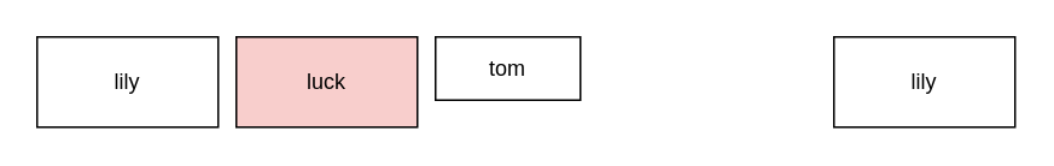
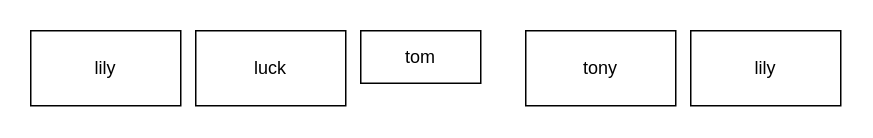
- <mxCell id="3" value="luck" style="rounded=0;whiteSpace=wrap;html=1;fillColor=#f8cecc;" vertex="1" parent="1"><mxGeometry x="130" y="20" width="100" height="50" as="geometry" /></mxCell>
+ <mxCell id="3" value="luck" style="rounded=0;whiteSpace=wrap;html=1;" vertex="1" parent="1"><mxGeometry x="130" y="20" width="100" height="50" as="geometry" /></mxCell>
+ <mxCell id="5" value="tony" style="rounded=0;whiteSpace=wrap;html=1;" vertex="1" parent="1"><mxGeometry x="350" y="20" width="100" height="50" as="geometry" /></mxCell>
